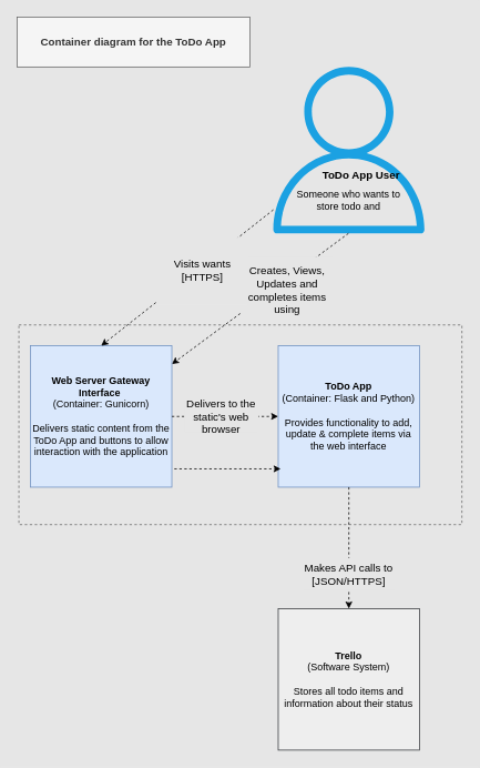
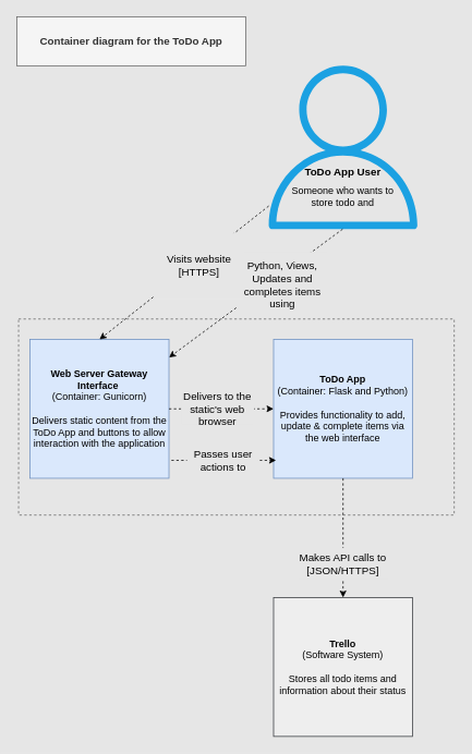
- <mxCell id="7" value="ToDo App User" style="text;html=1;strokeColor=none;align=center;verticalAlign=middle;whiteSpace=wrap;rounded=0;shadow=0;fontStyle=1;fontSize=13;" parent="1" vertex="1"><mxGeometry x="384" y="200" width="100" height="20" as="geometry" /></mxCell>
+ <mxCell id="7" value="ToDo App User" style="text;html=1;strokeColor=none;align=center;verticalAlign=middle;whiteSpace=wrap;rounded=0;shadow=0;fontStyle=1;fontSize=13;" parent="1" vertex="1"><mxGeometry x="369" y="200" width="100" height="20" as="geometry" /></mxCell>
- <mxCell id="17" value="Visits wants&lt;br&gt;[HTTPS]" style="text;html=1;align=center;verticalAlign=middle;whiteSpace=wrap;rounded=0;shadow=0;fontSize=13;labelBackgroundColor=none;labelBorderColor=none;fillColor=#E6e6e6;" parent="1" vertex="1"><mxGeometry x="188" y="285" width="110" height="80" as="geometry" /></mxCell>
+ <mxCell id="17" value="Visits website&lt;br&gt;[HTTPS]" style="text;html=1;align=center;verticalAlign=middle;whiteSpace=wrap;rounded=0;shadow=0;fontSize=13;labelBackgroundColor=none;labelBorderColor=none;fillColor=#E6e6e6;" parent="1" vertex="1"><mxGeometry x="188" y="285" width="110" height="80" as="geometry" /></mxCell>
- <mxCell id="11" value="Creates, Views, Updates and completes items using" style="text;html=1;align=center;verticalAlign=middle;whiteSpace=wrap;rounded=0;shadow=0;fontSize=13;labelBackgroundColor=none;labelBorderColor=none;fillColor=#E6e6e6;" parent="1" vertex="1"><mxGeometry x="290" y="308" width="110" height="80" as="geometry" /></mxCell>
+ <mxCell id="11" value="Python, Views, Updates and completes items using" style="text;html=1;align=center;verticalAlign=middle;whiteSpace=wrap;rounded=0;shadow=0;fontSize=13;labelBackgroundColor=none;labelBorderColor=none;fillColor=#E6e6e6;" parent="1" vertex="1"><mxGeometry x="290" y="308" width="110" height="80" as="geometry" /></mxCell>
+ <mxCell id="19" value="Passes user actions to" style="text;html=1;align=center;verticalAlign=middle;whiteSpace=wrap;rounded=0;shadow=0;fontSize=13;fillColor=#E6E6E6;" vertex="1" parent="1"><mxGeometry x="228" y="543" width="89" height="39" as="geometry" /></mxCell>
